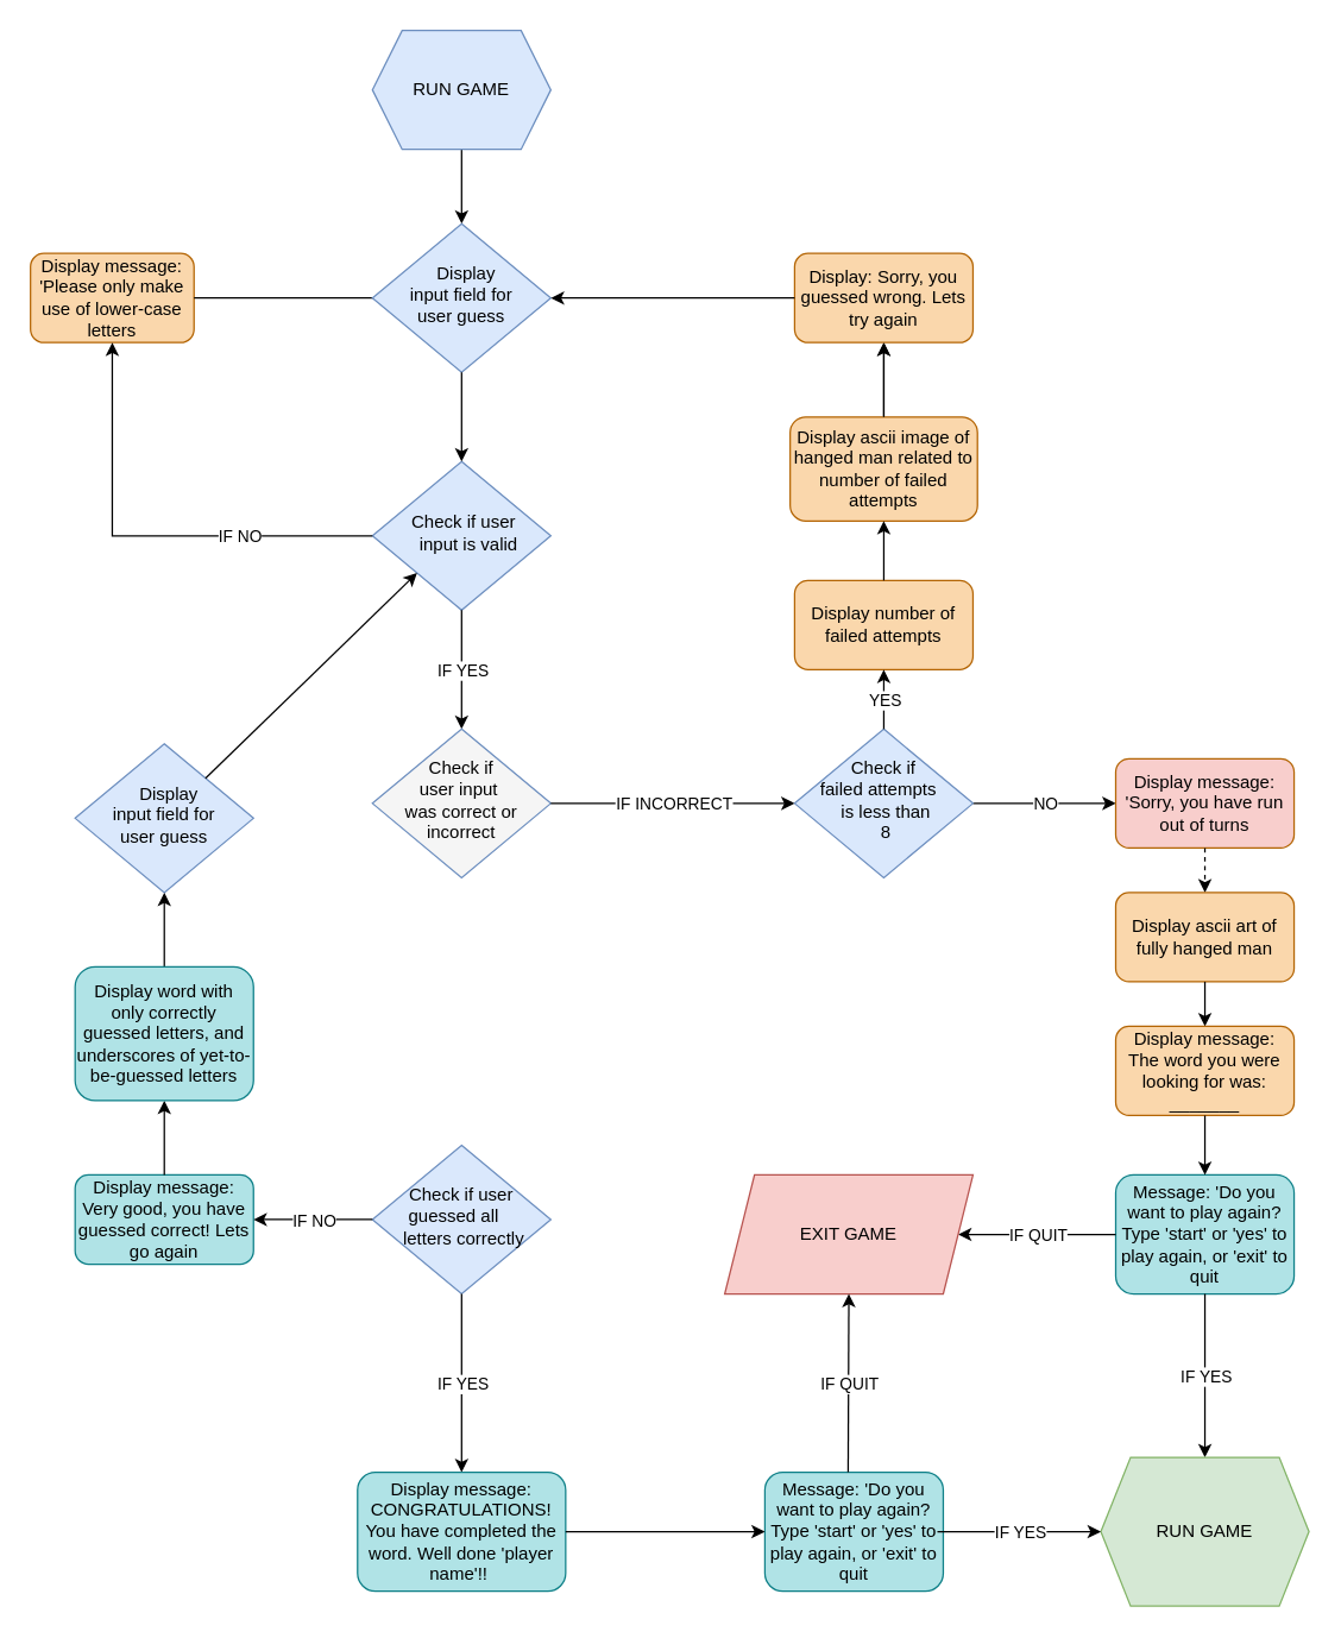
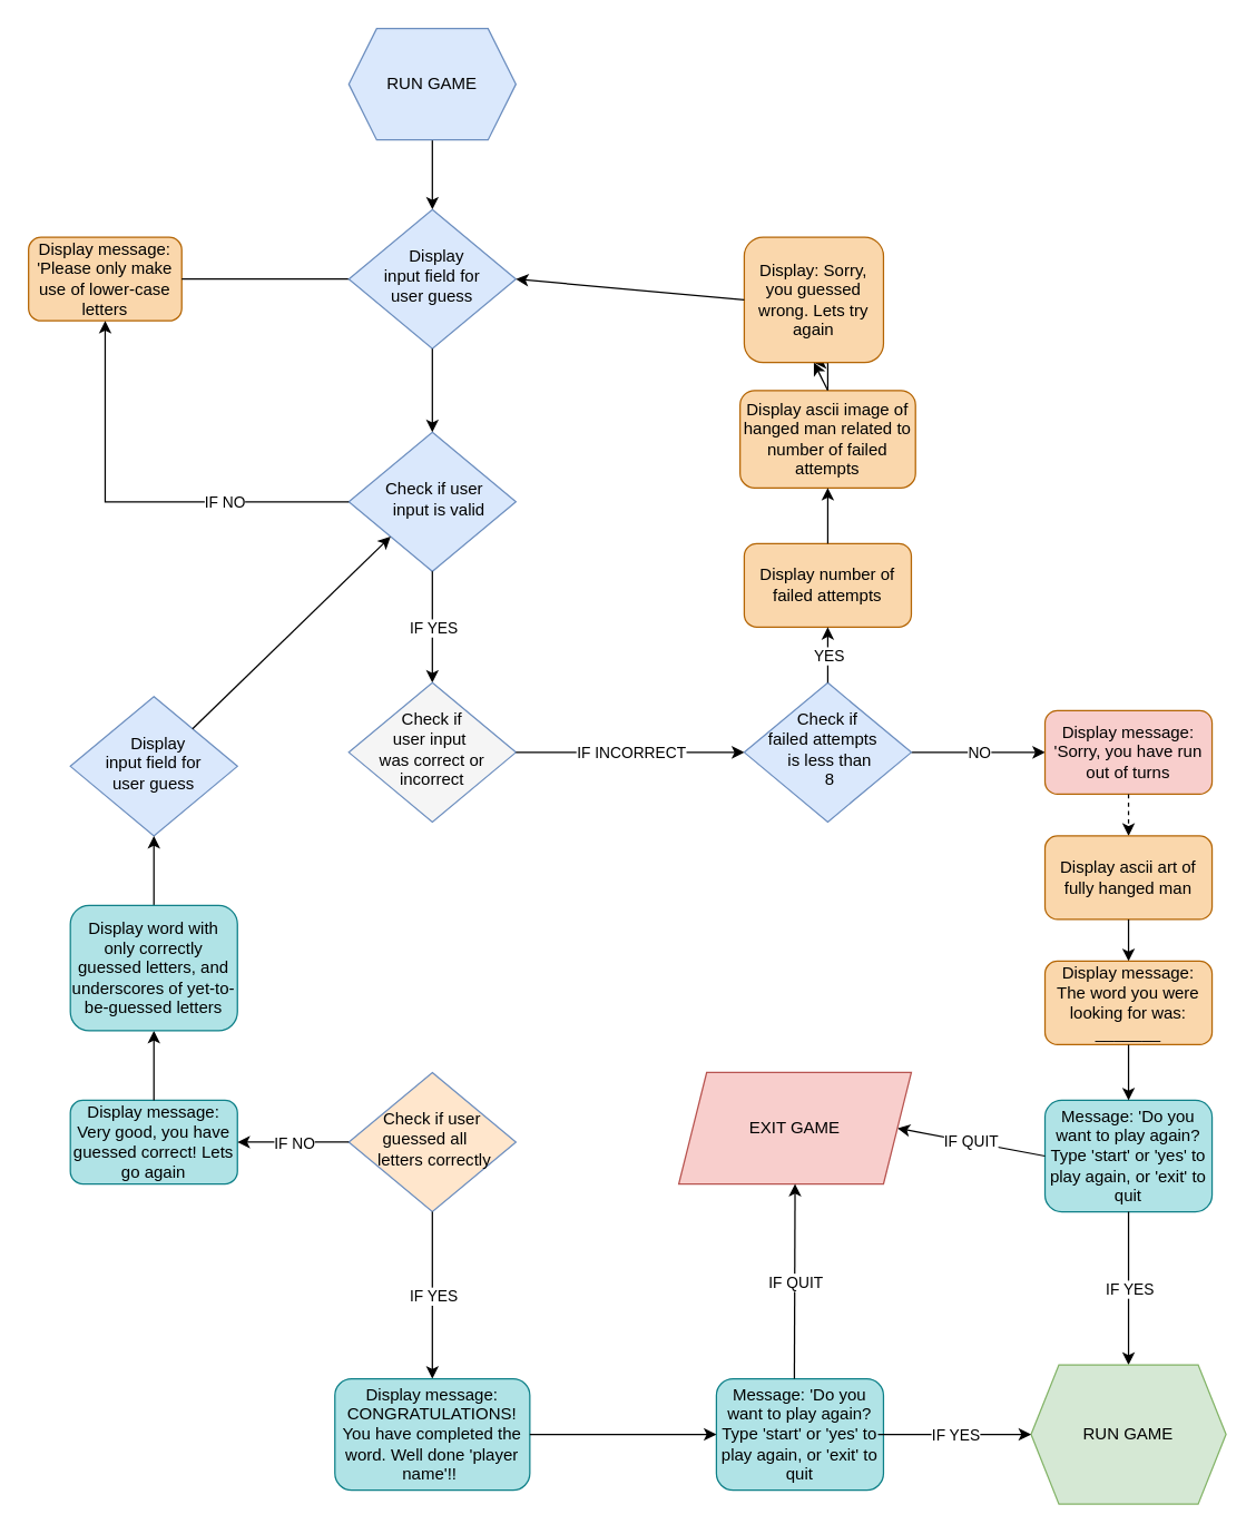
- <mxCell id="9" value="Display: Sorry, you guessed wrong. Lets try again" style="rounded=1;whiteSpace=wrap;html=1;fillColor=#fad7ac;strokeColor=#b46504;" vertex="1" parent="1"><mxGeometry x="534" y="170" width="120" height="60" as="geometry" /></mxCell>
+ <mxCell id="9" value="Display: Sorry, you guessed wrong. Lets try again" style="rounded=1;whiteSpace=wrap;html=1;fillColor=#fad7ac;strokeColor=#b46504;" vertex="1" parent="1"><mxGeometry x="534" y="170" width="100" height="90" as="geometry" /></mxCell>
- <mxCell id="44" value="Check if user guessed all&amp;nbsp; &amp;nbsp; &amp;nbsp;letters correctly" style="rhombus;whiteSpace=wrap;html=1;shadow=0;fontFamily=Helvetica;fontSize=12;align=center;strokeWidth=1;spacing=6;spacingTop=-4;fillColor=#dae8fc;strokeColor=#6c8ebf;" vertex="1" parent="1"><mxGeometry x="250" y="770" width="120" height="100" as="geometry" /></mxCell>
+ <mxCell id="44" value="Check if user guessed all&amp;nbsp; &amp;nbsp; &amp;nbsp;letters correctly" style="rhombus;whiteSpace=wrap;html=1;shadow=0;fontFamily=Helvetica;fontSize=12;align=center;strokeWidth=1;spacing=6;spacingTop=-4;fillColor=#ffe6cc;strokeColor=#6c8ebf;" vertex="1" parent="1"><mxGeometry x="250" y="770" width="120" height="100" as="geometry" /></mxCell>
- <mxCell id="36" value="EXIT GAME" style="shape=parallelogram;perimeter=parallelogramPerimeter;whiteSpace=wrap;html=1;fixedSize=1;fillColor=#f8cecc;strokeColor=#b85450;" vertex="1" parent="1"><mxGeometry x="487" y="790" width="167" height="80" as="geometry" /></mxCell>
+ <mxCell id="36" value="EXIT GAME" style="shape=parallelogram;perimeter=parallelogramPerimeter;whiteSpace=wrap;html=1;fixedSize=1;fillColor=#f8cecc;strokeColor=#b85450;" vertex="1" parent="1"><mxGeometry x="487" y="770" width="167" height="80" as="geometry" /></mxCell>
